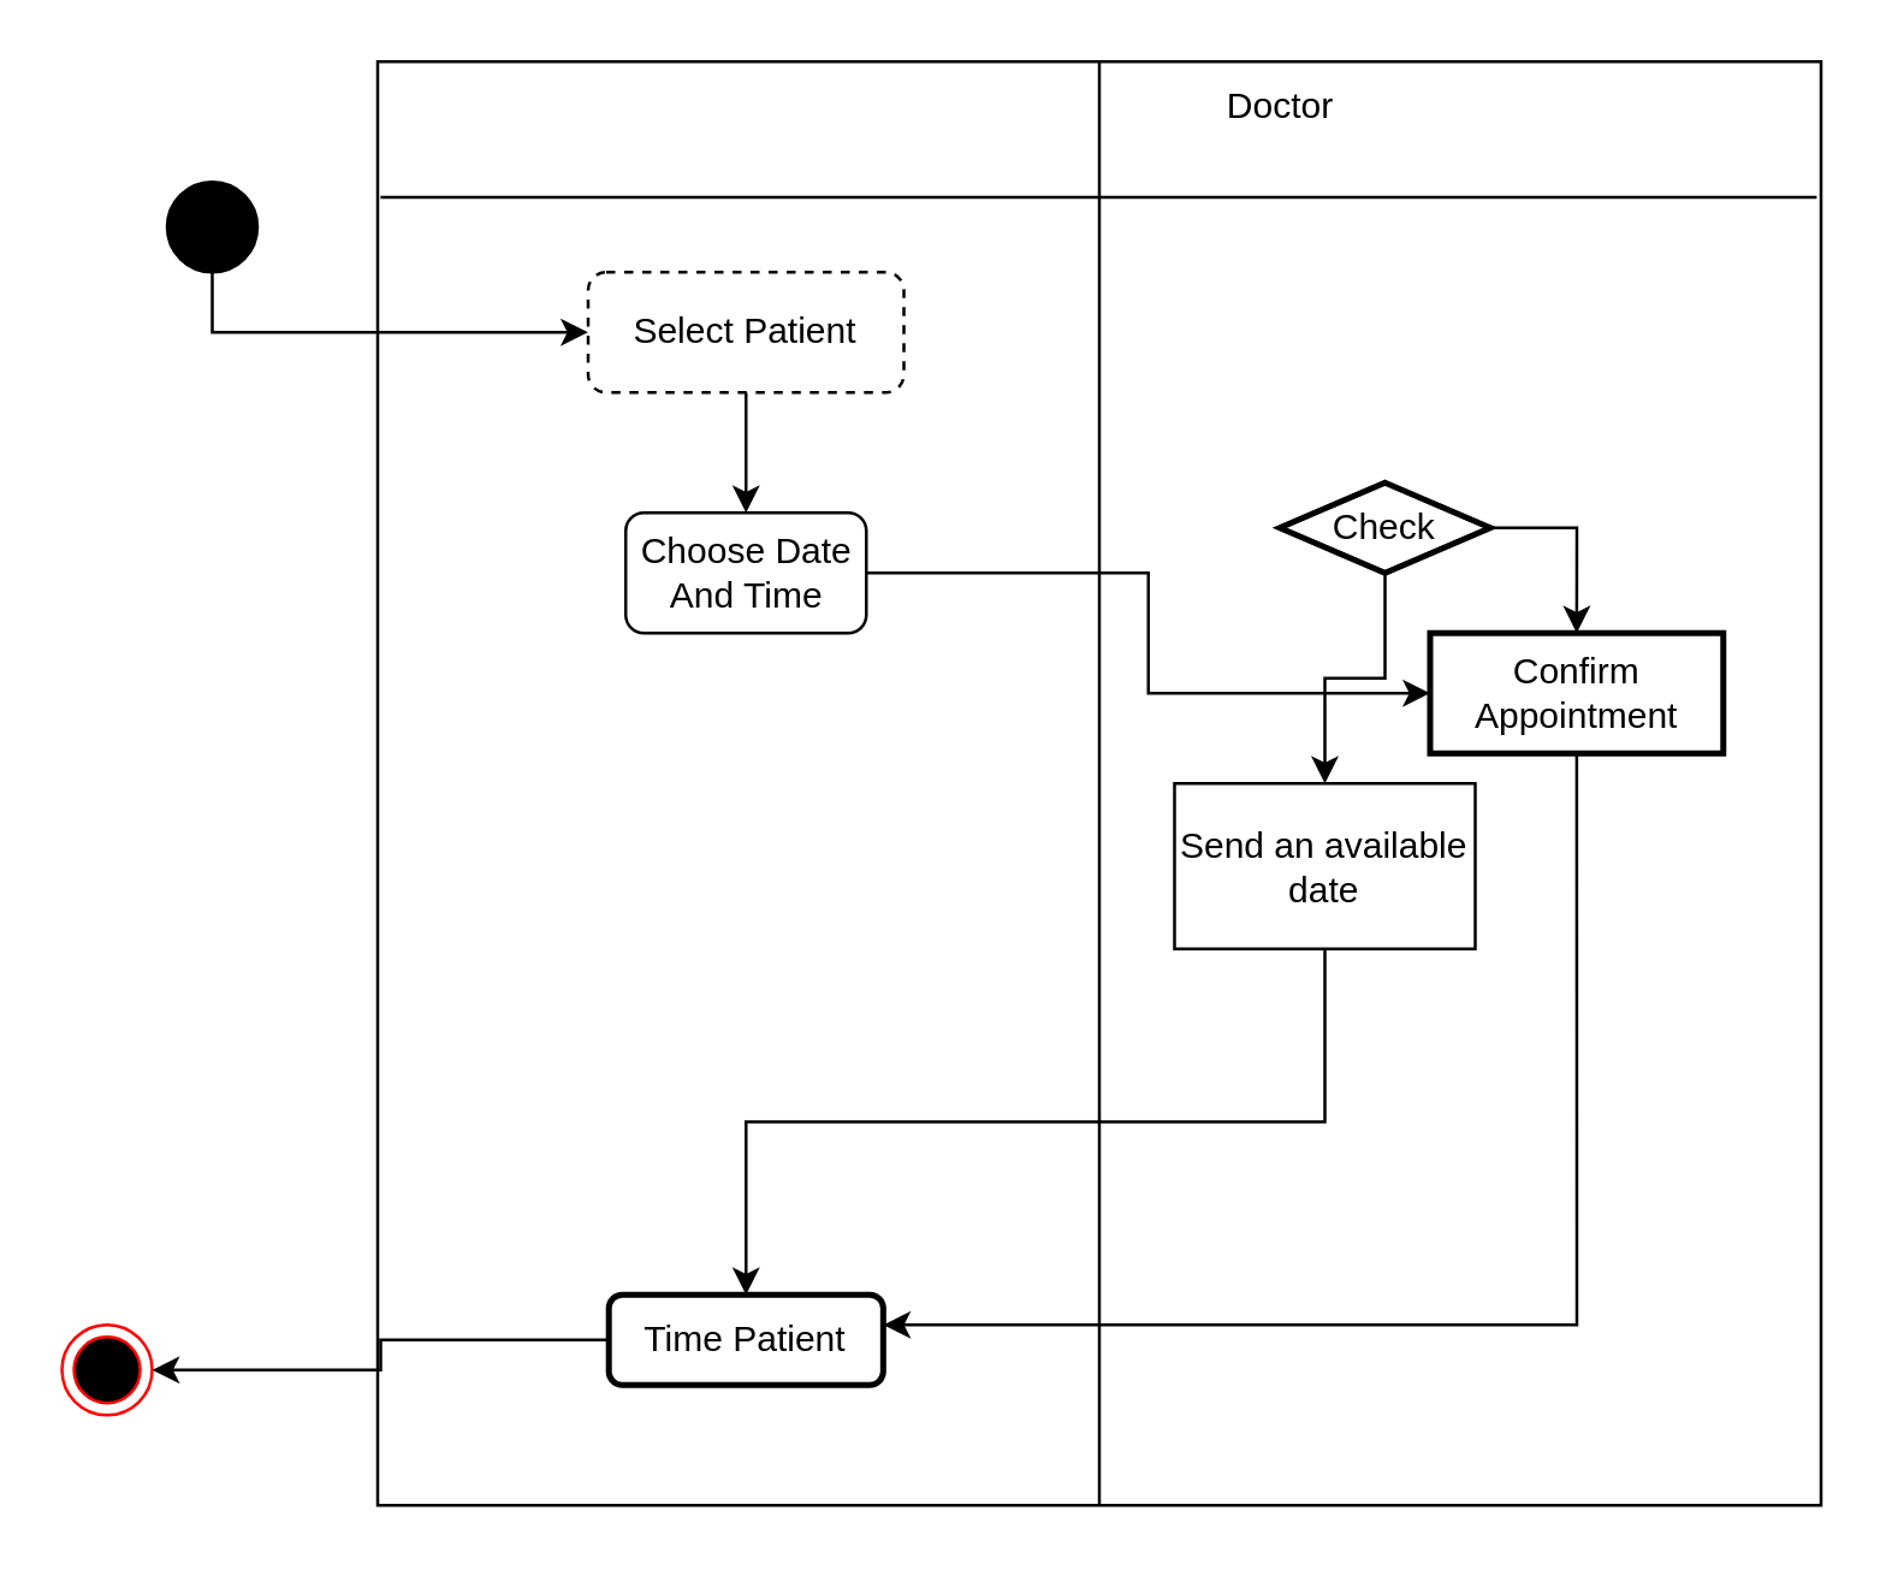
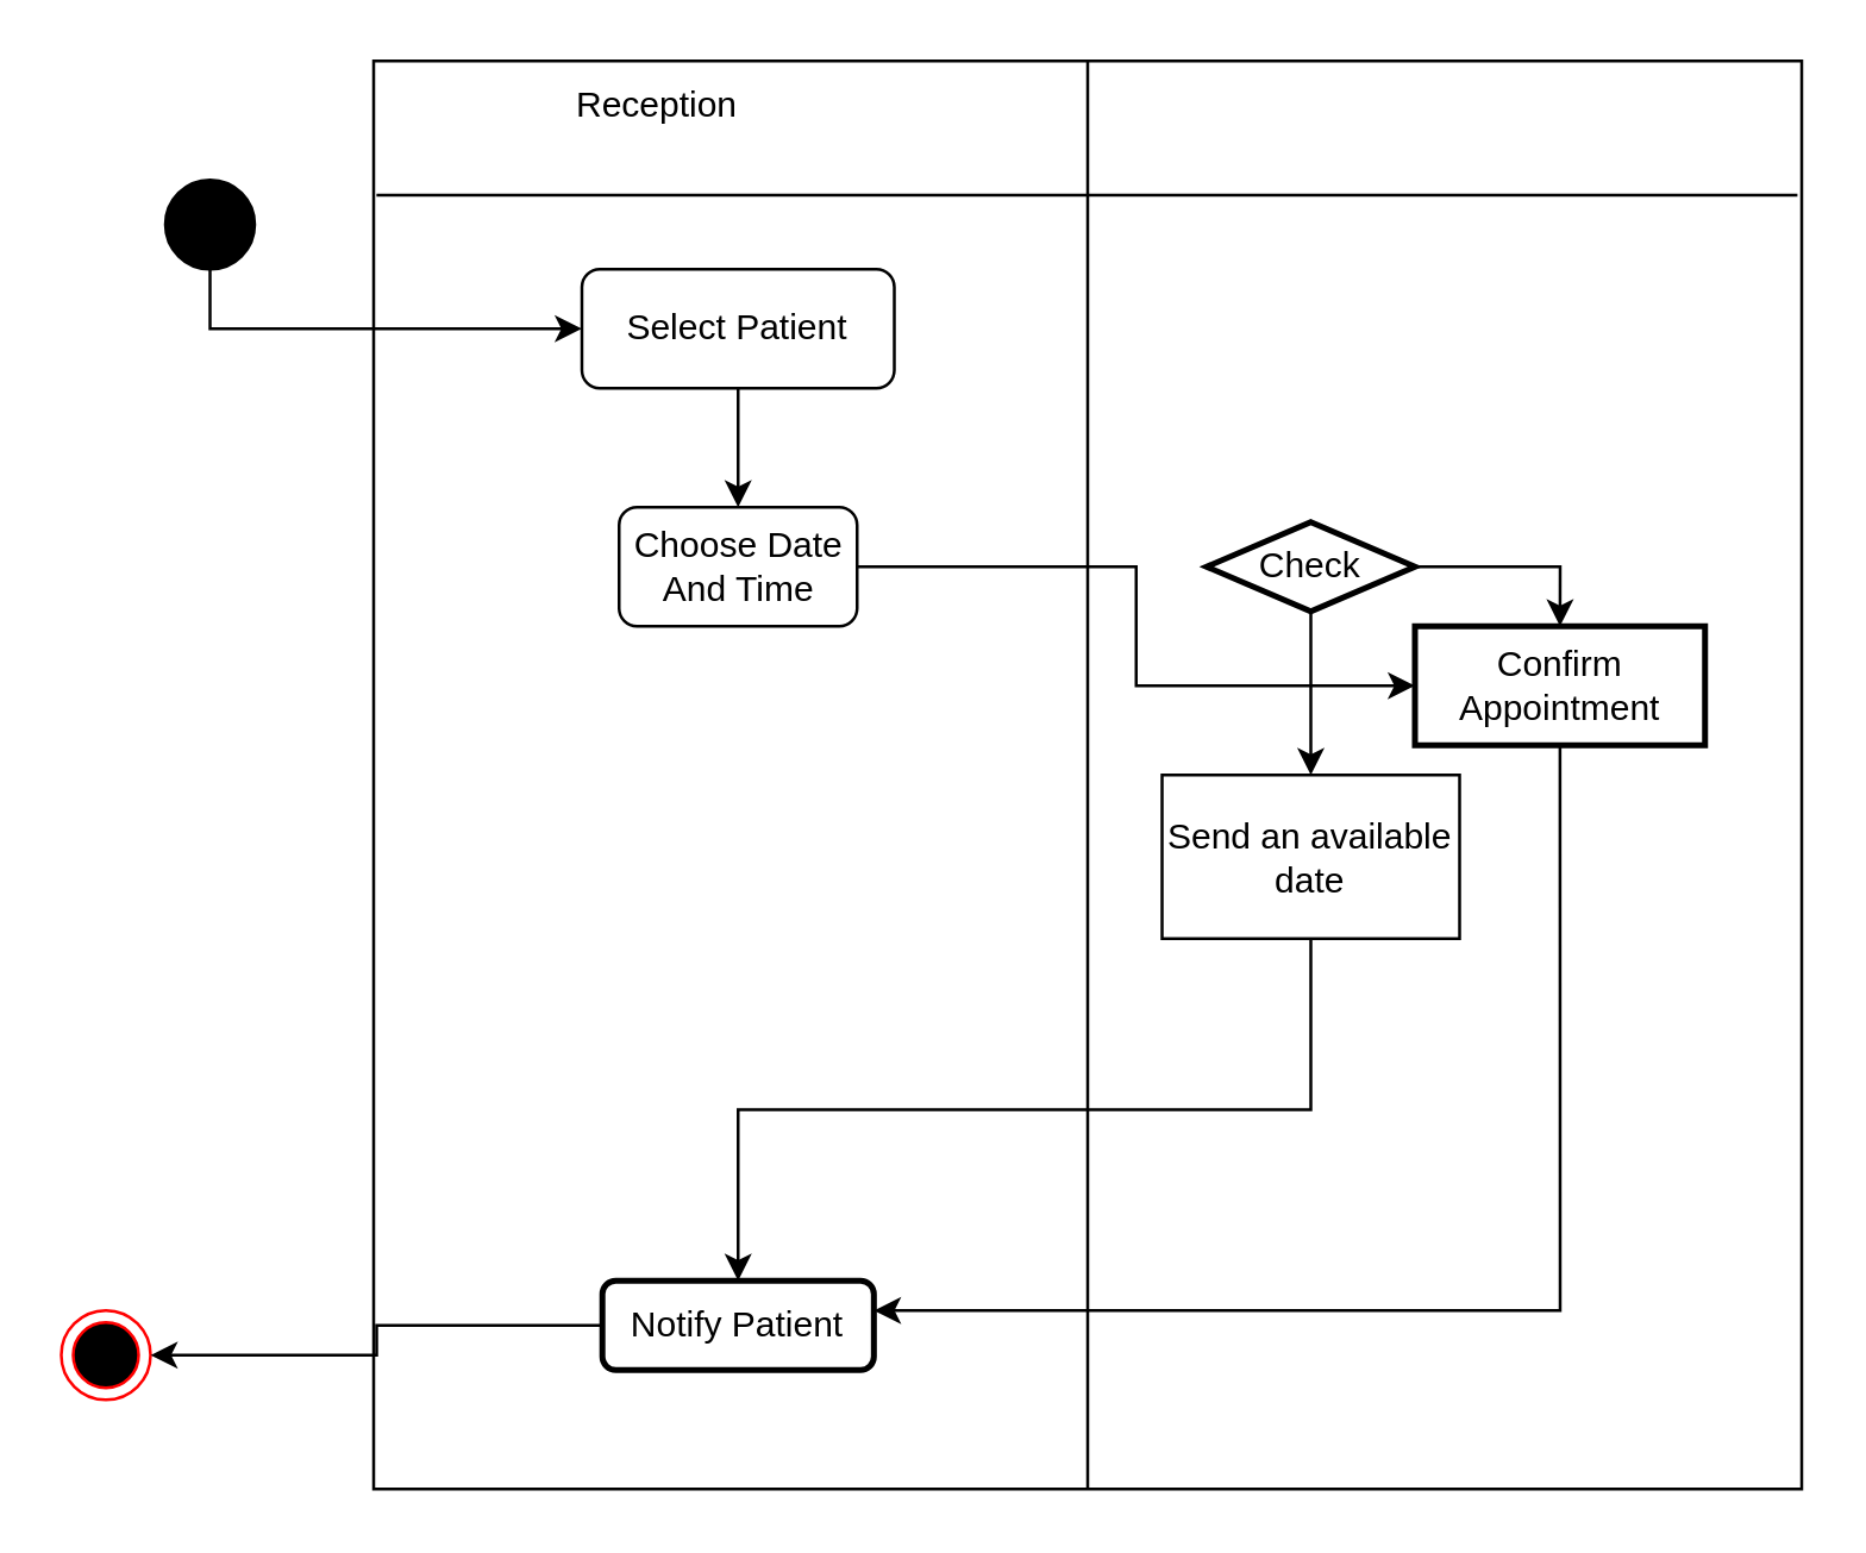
+ <mxCell id="13" value="Reception" style="text;html=1;align=center;verticalAlign=middle;resizable=0;points=[];autosize=1;strokeColor=none;fillColor=none;" vertex="1" parent="1"><mxGeometry x="180" y="20" width="80" height="30" as="geometry" /></mxCell>
- <mxCell id="14" value="Doctor" style="text;html=1;align=center;verticalAlign=middle;resizable=0;points=[];autosize=1;strokeColor=none;fillColor=none;" vertex="1" parent="1"><mxGeometry x="395" y="20" width="60" height="30" as="geometry" /></mxCell>
- <mxCell id="10" value="Select Patient" style="rounded=1;whiteSpace=wrap;html=1;dashed=1;" parent="1" vertex="1"><mxGeometry x="195" y="90" width="105" height="40" as="geometry" /></mxCell>
+ <mxCell id="10" value="Select Patient" style="rounded=1;whiteSpace=wrap;html=1;" parent="1" vertex="1"><mxGeometry x="195" y="90" width="105" height="40" as="geometry" /></mxCell>
- <mxCell id="17" value="Check" style="strokeWidth=2;html=1;shape=mxgraph.flowchart.decision;whiteSpace=wrap;" vertex="1" parent="1"><mxGeometry x="425" y="160" width="70" height="30" as="geometry" /></mxCell>
+ <mxCell id="17" value="Check" style="strokeWidth=2;html=1;shape=mxgraph.flowchart.decision;whiteSpace=wrap;" vertex="1" parent="1"><mxGeometry x="405" y="175" width="70" height="30" as="geometry" /></mxCell>
- <mxCell id="20" value="Time Patient" style="rounded=1;whiteSpace=wrap;html=1;strokeWidth=2;" vertex="1" parent="1"><mxGeometry x="201.88" y="430" width="91.25" height="30" as="geometry" /></mxCell>
+ <mxCell id="20" value="Notify Patient" style="rounded=1;whiteSpace=wrap;html=1;strokeWidth=2;" vertex="1" parent="1"><mxGeometry x="201.88" y="430" width="91.25" height="30" as="geometry" /></mxCell>
